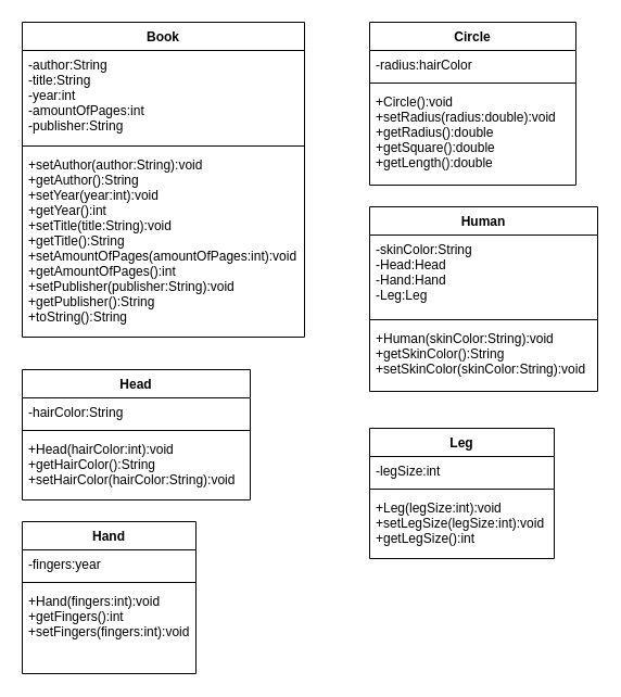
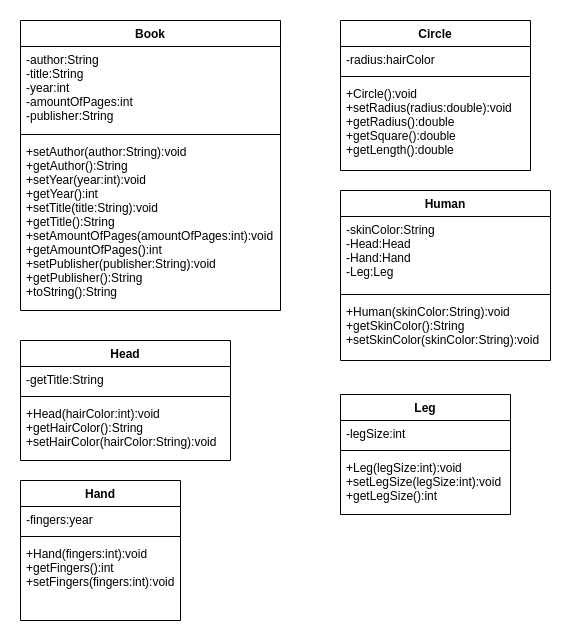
- <mxCell id="15" value="-hairColor:String" style="text;strokeColor=none;fillColor=none;align=left;verticalAlign=top;spacingLeft=4;spacingRight=4;overflow=hidden;rotatable=0;points=[[0,0.5],[1,0.5]];portConstraint=eastwest;" vertex="1" parent="14"><mxGeometry y="26" width="210" height="26" as="geometry" /></mxCell>
+ <mxCell id="15" value="-getTitle:String" style="text;strokeColor=none;fillColor=none;align=left;verticalAlign=top;spacingLeft=4;spacingRight=4;overflow=hidden;rotatable=0;points=[[0,0.5],[1,0.5]];portConstraint=eastwest;" vertex="1" parent="14"><mxGeometry y="26" width="210" height="26" as="geometry" /></mxCell>
